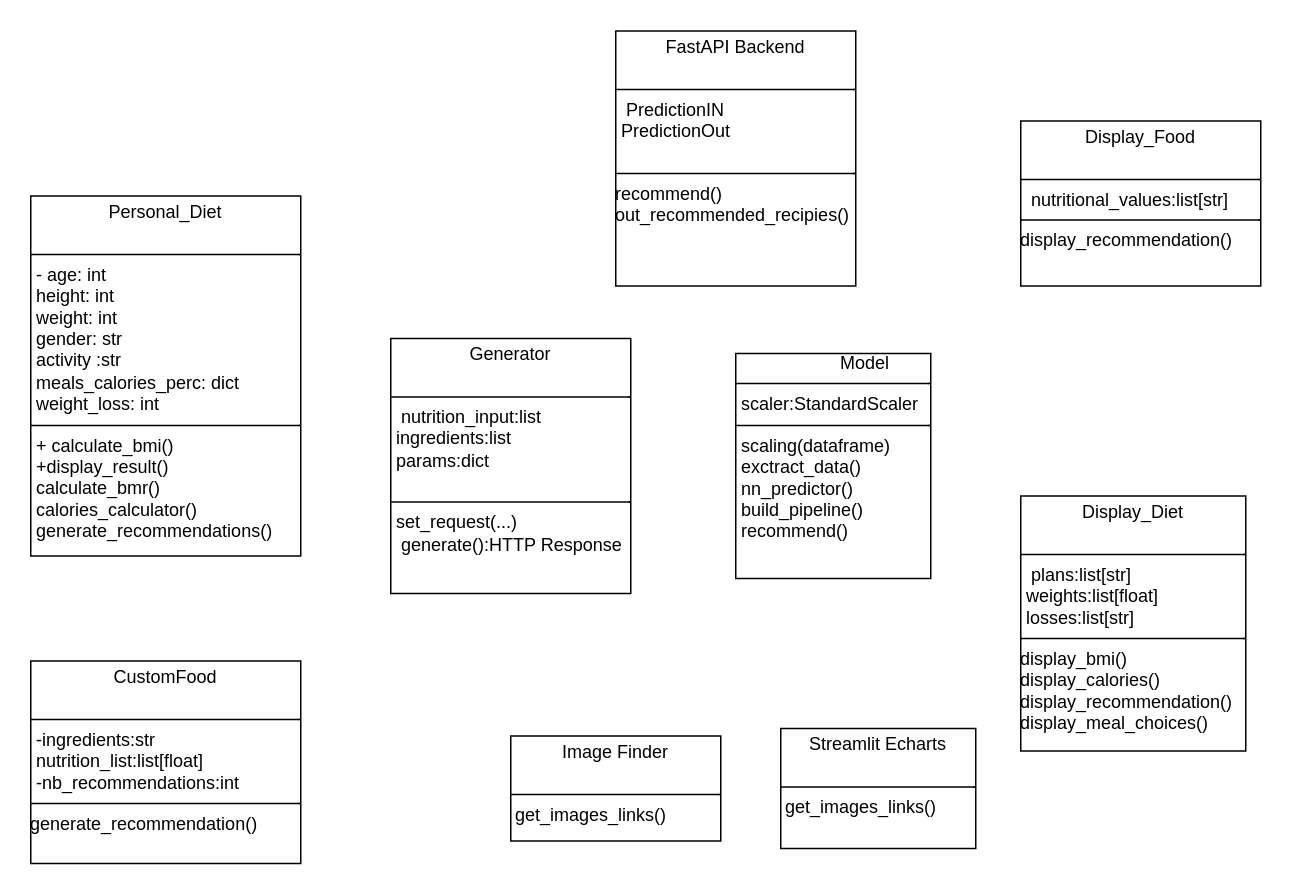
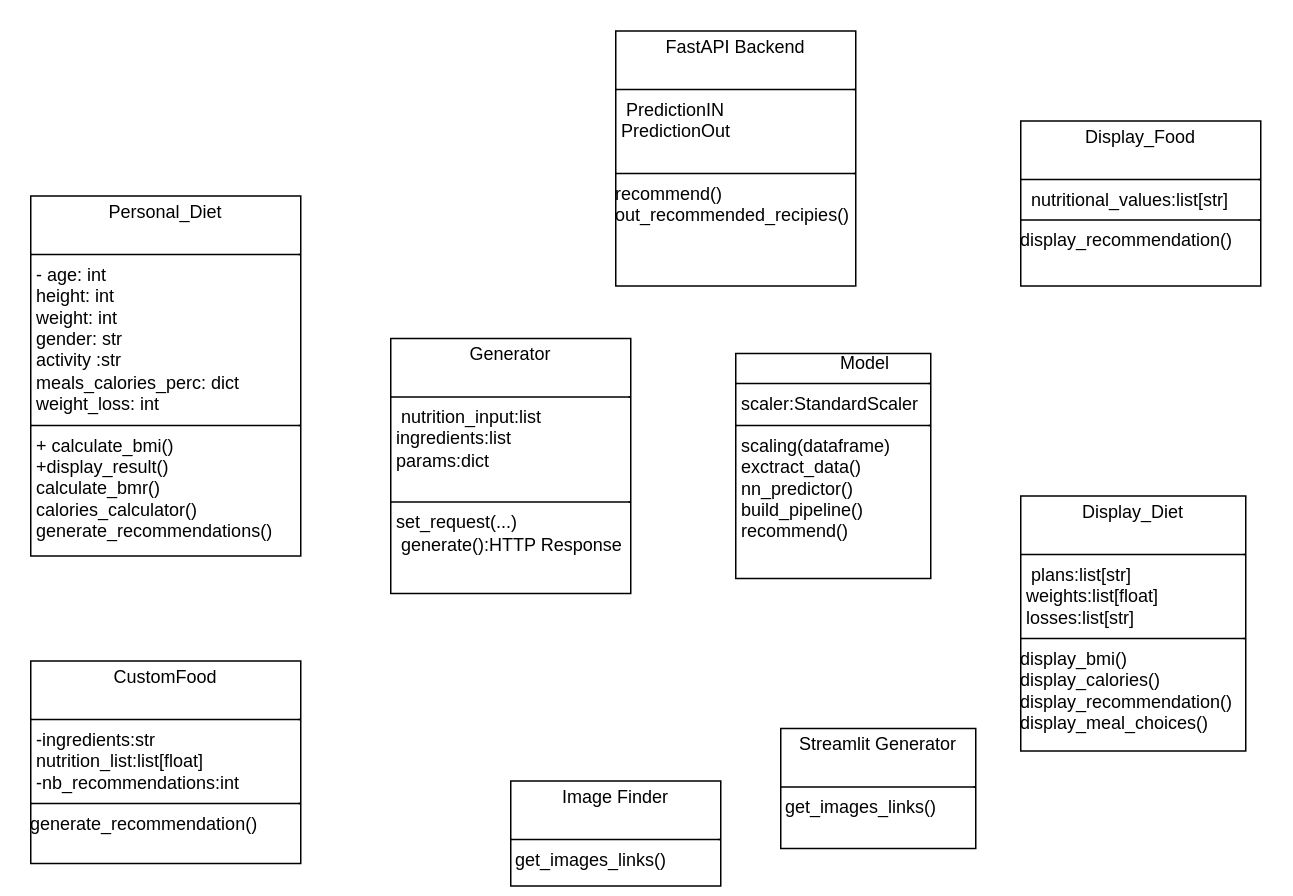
- <mxCell id="7" value="&lt;p style=&quot;margin:0px;margin-top:4px;text-align:center;&quot;&gt;Streamlit Echarts&lt;br&gt;&lt;br&gt;&lt;/p&gt;&lt;hr size=&quot;1&quot; style=&quot;border-style:solid;&quot;&gt;&amp;nbsp;get_images_links()" style="verticalAlign=top;align=left;overflow=fill;html=1;whiteSpace=wrap;" vertex="1" parent="1"><mxGeometry x="520" y="485" width="130" height="80" as="geometry" /></mxCell>
+ <mxCell id="7" value="&lt;p style=&quot;margin:0px;margin-top:4px;text-align:center;&quot;&gt;Streamlit Generator&lt;br&gt;&lt;br&gt;&lt;/p&gt;&lt;hr size=&quot;1&quot; style=&quot;border-style:solid;&quot;&gt;&amp;nbsp;get_images_links()" style="verticalAlign=top;align=left;overflow=fill;html=1;whiteSpace=wrap;" vertex="1" parent="1"><mxGeometry x="520" y="485" width="130" height="80" as="geometry" /></mxCell>
- <mxCell id="6" value="&lt;p style=&quot;margin:0px;margin-top:4px;text-align:center;&quot;&gt;Image Finder&lt;br&gt;&lt;br&gt;&lt;/p&gt;&lt;hr size=&quot;1&quot; style=&quot;border-style:solid;&quot;&gt;&amp;nbsp;get_images_links()" style="verticalAlign=top;align=left;overflow=fill;html=1;whiteSpace=wrap;" vertex="1" parent="1"><mxGeometry x="340" y="490" width="140" height="70" as="geometry" /></mxCell>
+ <mxCell id="6" value="&lt;p style=&quot;margin:0px;margin-top:4px;text-align:center;&quot;&gt;Image Finder&lt;br&gt;&lt;br&gt;&lt;/p&gt;&lt;hr size=&quot;1&quot; style=&quot;border-style:solid;&quot;&gt;&amp;nbsp;get_images_links()" style="verticalAlign=top;align=left;overflow=fill;html=1;whiteSpace=wrap;" vertex="1" parent="1"><mxGeometry x="340" y="520" width="140" height="70" as="geometry" /></mxCell>
